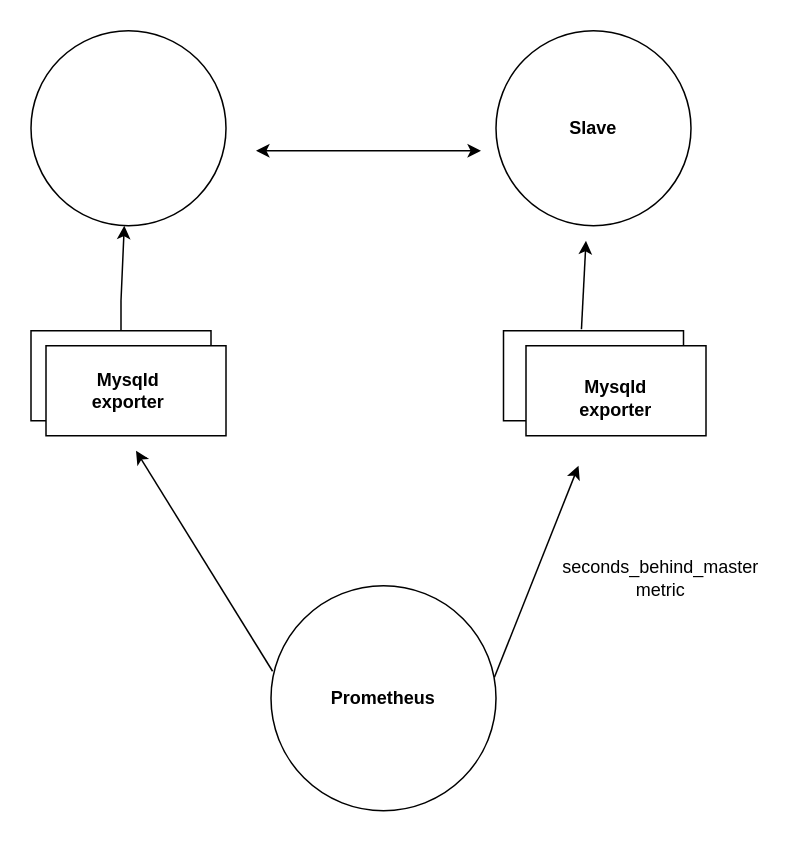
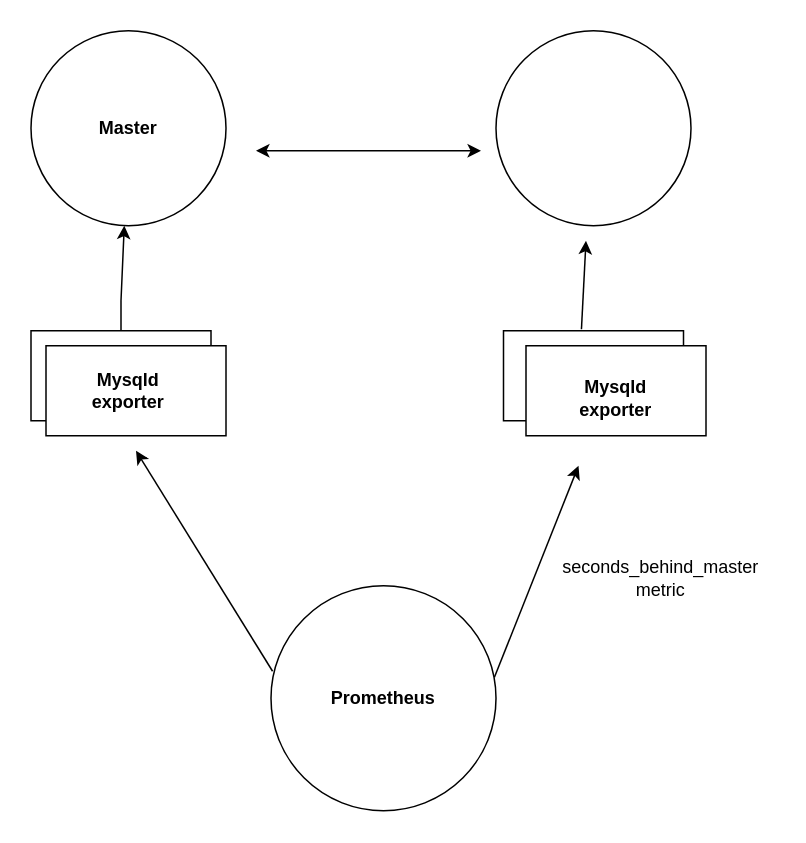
+ <mxCell id="13" value="&lt;b&gt;Master&lt;/b&gt;" style="text;html=1;strokeColor=none;fillColor=none;align=center;verticalAlign=middle;whiteSpace=wrap;rounded=0;" vertex="1" parent="1"><mxGeometry x="55" y="70" width="60" height="30" as="geometry" /></mxCell>
- <mxCell id="12" value="&lt;b&gt;Slave&lt;/b&gt;" style="text;html=1;strokeColor=none;fillColor=none;align=center;verticalAlign=middle;whiteSpace=wrap;rounded=0;" vertex="1" parent="1"><mxGeometry x="365" y="70" width="60" height="30" as="geometry" /></mxCell>
